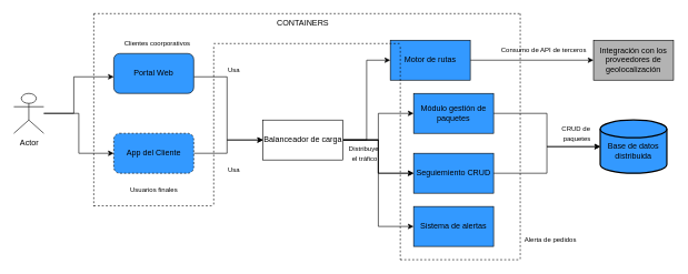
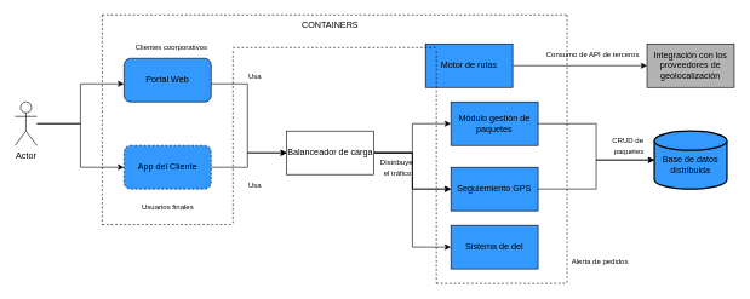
- <mxCell id="12" style="edgeStyle=orthogonalEdgeStyle;rounded=0;orthogonalLoop=1;jettySize=auto;html=1;entryX=0;entryY=0.5;entryDx=0;entryDy=0;" edge="1" parent="1" source="14" target="7"><mxGeometry relative="1" as="geometry" /></mxCell>
- <mxCell id="18" value="Actor" style="shape=umlActor;verticalLabelPosition=bottom;verticalAlign=top;html=1;outlineConnect=0;" vertex="1" parent="1"><mxGeometry x="20" y="140" width="45" height="60" as="geometry" /></mxCell>
+ <mxCell id="18" value="Actor" style="shape=umlActor;verticalLabelPosition=bottom;verticalAlign=top;html=1;outlineConnect=0;" vertex="1" parent="1"><mxGeometry x="20" y="140" width="30" height="60" as="geometry" /></mxCell>
- <mxCell id="5" value="Seguiemiento CRUD" style="rounded=0;whiteSpace=wrap;html=1;fillColor=#3399FF;" vertex="1" parent="1"><mxGeometry x="620" y="230" width="120" height="60" as="geometry" /></mxCell>
+ <mxCell id="5" value="Seguiemiento GPS" style="rounded=0;whiteSpace=wrap;html=1;fillColor=#3399FF;" vertex="1" parent="1"><mxGeometry x="620" y="230" width="120" height="60" as="geometry" /></mxCell>
- <mxCell id="8" value="Sistema de alertas" style="rounded=0;whiteSpace=wrap;html=1;fillColor=#3399FF;" vertex="1" parent="1"><mxGeometry x="620" y="310" width="120" height="60" as="geometry" /></mxCell>
+ <mxCell id="8" value="Sistema de del" style="rounded=0;whiteSpace=wrap;html=1;fillColor=#3399FF;" vertex="1" parent="1"><mxGeometry x="620" y="310" width="120" height="60" as="geometry" /></mxCell>
